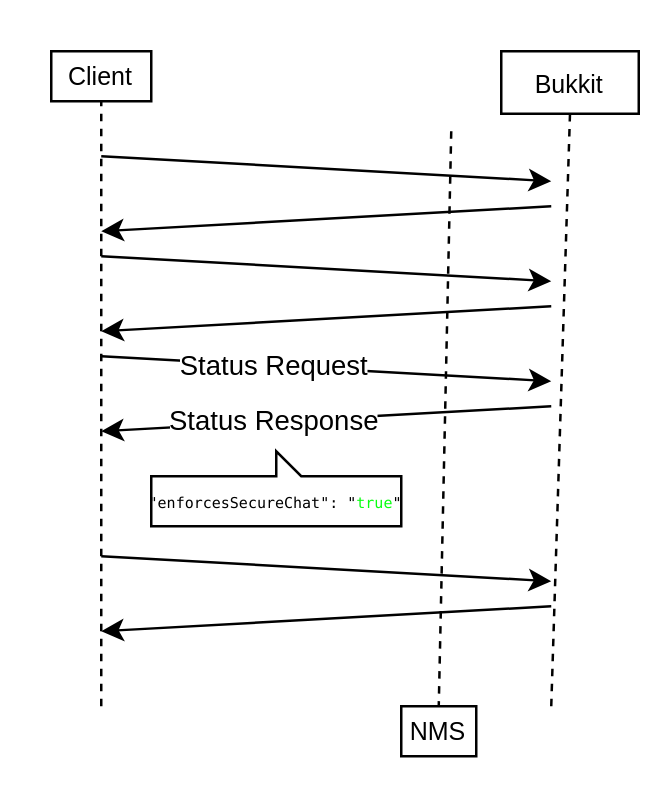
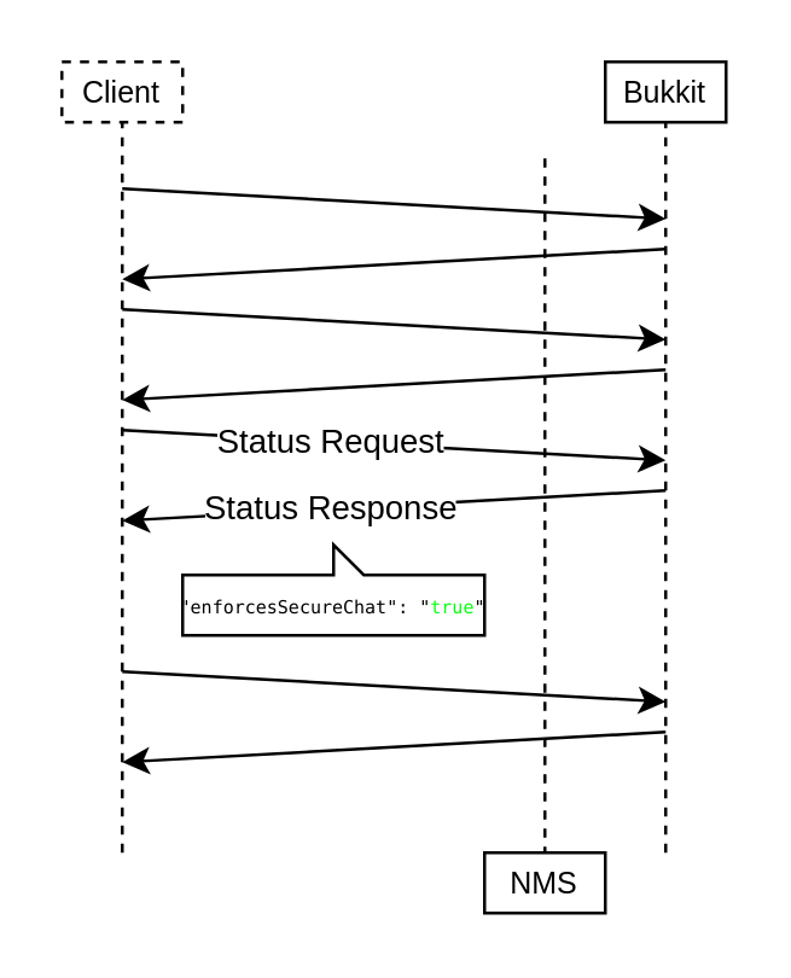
- <mxCell id="2" value="&lt;font style=&quot;font-size: 10px;&quot;&gt;Client&lt;/font&gt;" style="rounded=0;whiteSpace=wrap;html=1;" vertex="1" parent="1"><mxGeometry x="20" y="20" width="40" height="20" as="geometry" /></mxCell>
+ <mxCell id="2" value="&lt;font style=&quot;font-size: 10px;&quot;&gt;Client&lt;/font&gt;" style="rounded=0;whiteSpace=wrap;html=1;dashed=1;" vertex="1" parent="1"><mxGeometry x="20" y="20" width="40" height="20" as="geometry" /></mxCell>
- <mxCell id="5" value="Bukkit" style="rounded=0;whiteSpace=wrap;html=1;fontSize=10;" vertex="1" parent="1"><mxGeometry x="200" y="20" width="55" height="25" as="geometry" /></mxCell>
+ <mxCell id="5" value="Bukkit" style="rounded=0;whiteSpace=wrap;html=1;fontSize=10;" vertex="1" parent="1"><mxGeometry x="200" y="20" width="40" height="20" as="geometry" /></mxCell>
- <mxCell id="3" value="NMS" style="rounded=0;whiteSpace=wrap;html=1;fontSize=10;" vertex="1" parent="1"><mxGeometry x="160" y="282" width="30" height="20" as="geometry" /></mxCell>
+ <mxCell id="3" value="NMS" style="rounded=0;whiteSpace=wrap;html=1;fontSize=10;" vertex="1" parent="1"><mxGeometry x="160" y="282" width="40" height="20" as="geometry" /></mxCell>
